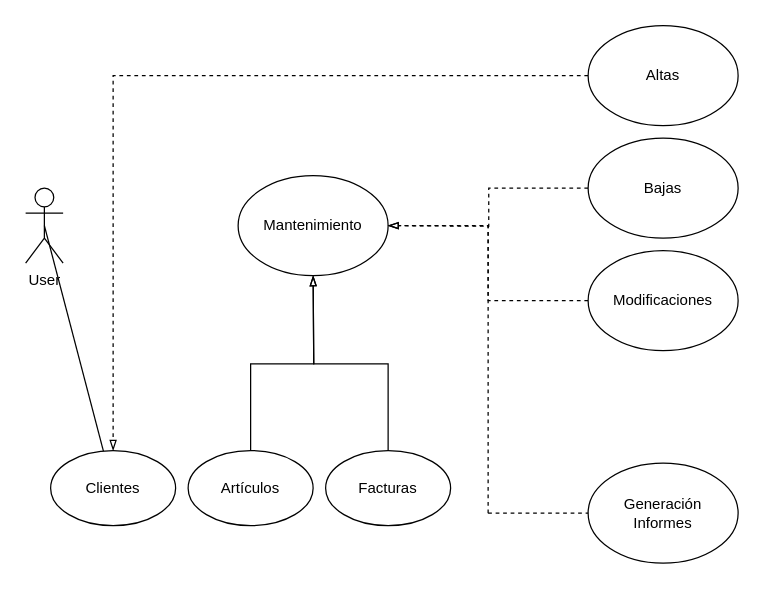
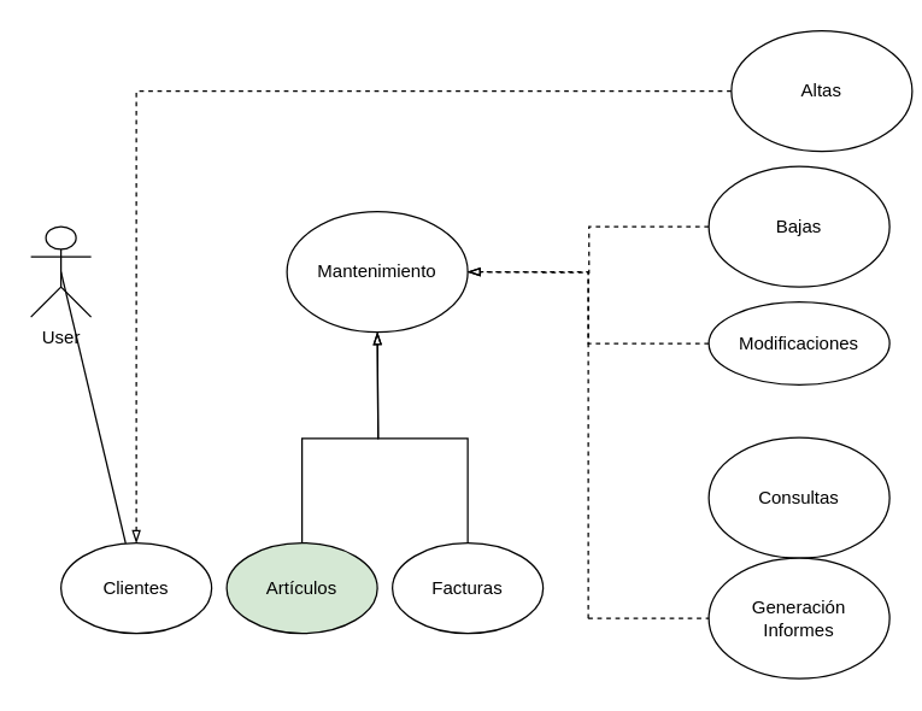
- <mxCell id="10" value="Altas" style="ellipse;whiteSpace=wrap;html=1;" vertex="1" parent="1"><mxGeometry x="470" y="20" width="120" height="80" as="geometry" /></mxCell>
+ <mxCell id="10" value="Altas" style="ellipse;whiteSpace=wrap;html=1;" vertex="1" parent="1"><mxGeometry x="485" y="20" width="120" height="80" as="geometry" /></mxCell>
- <mxCell id="2" value="User" style="shape=umlActor;verticalLabelPosition=bottom;verticalAlign=top;html=1;outlineConnect=0;" vertex="1" parent="1"><mxGeometry x="20" y="150" width="30" height="60" as="geometry" /></mxCell>
+ <mxCell id="2" value="User" style="shape=umlActor;verticalLabelPosition=bottom;verticalAlign=top;html=1;outlineConnect=0;" vertex="1" parent="1"><mxGeometry x="20" y="150" width="40" height="60" as="geometry" /></mxCell>
- <mxCell id="14" value="Modificaciones" style="ellipse;whiteSpace=wrap;html=1;" vertex="1" parent="1"><mxGeometry x="470" y="200" width="120" height="80" as="geometry" /></mxCell>
+ <mxCell id="14" value="Modificaciones" style="ellipse;whiteSpace=wrap;html=1;" vertex="1" parent="1"><mxGeometry x="470" y="200" width="120" height="55" as="geometry" /></mxCell>
+ <mxCell id="15" value="Consultas" style="ellipse;whiteSpace=wrap;html=1;" vertex="1" parent="1"><mxGeometry x="470" y="290" width="120" height="80" as="geometry" /></mxCell>
- <mxCell id="6" value="Artículos" style="ellipse;whiteSpace=wrap;html=1;" vertex="1" parent="1"><mxGeometry x="150" y="360" width="100" height="60" as="geometry" /></mxCell>
+ <mxCell id="6" value="Artículos" style="ellipse;whiteSpace=wrap;html=1;fillColor=#d5e8d4;" vertex="1" parent="1"><mxGeometry x="150" y="360" width="100" height="60" as="geometry" /></mxCell>
